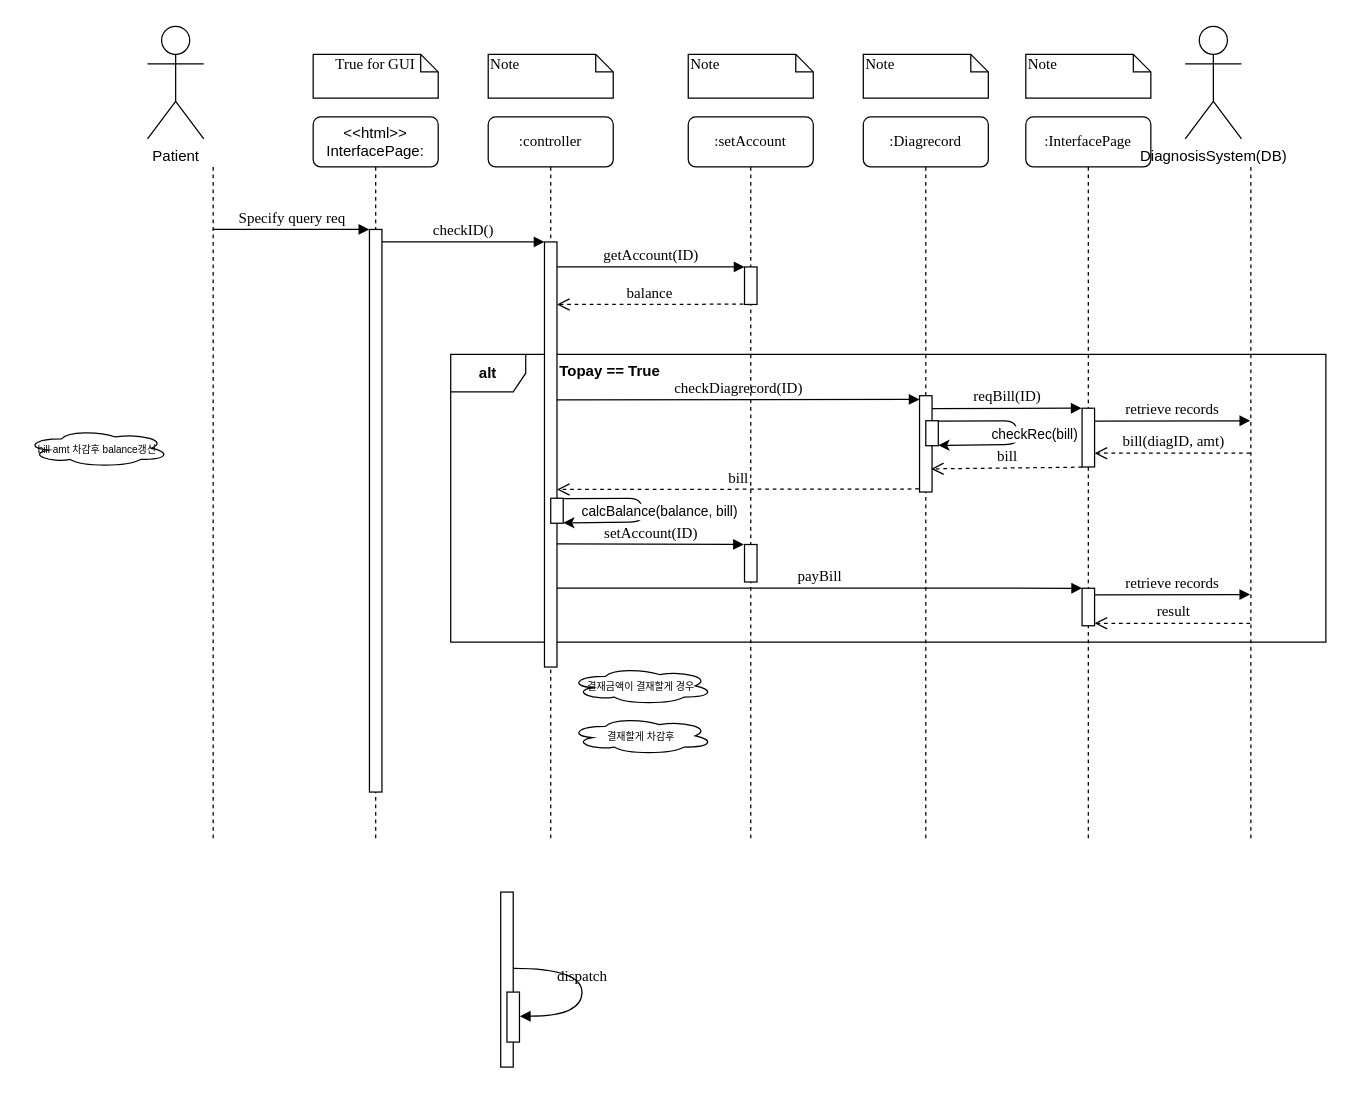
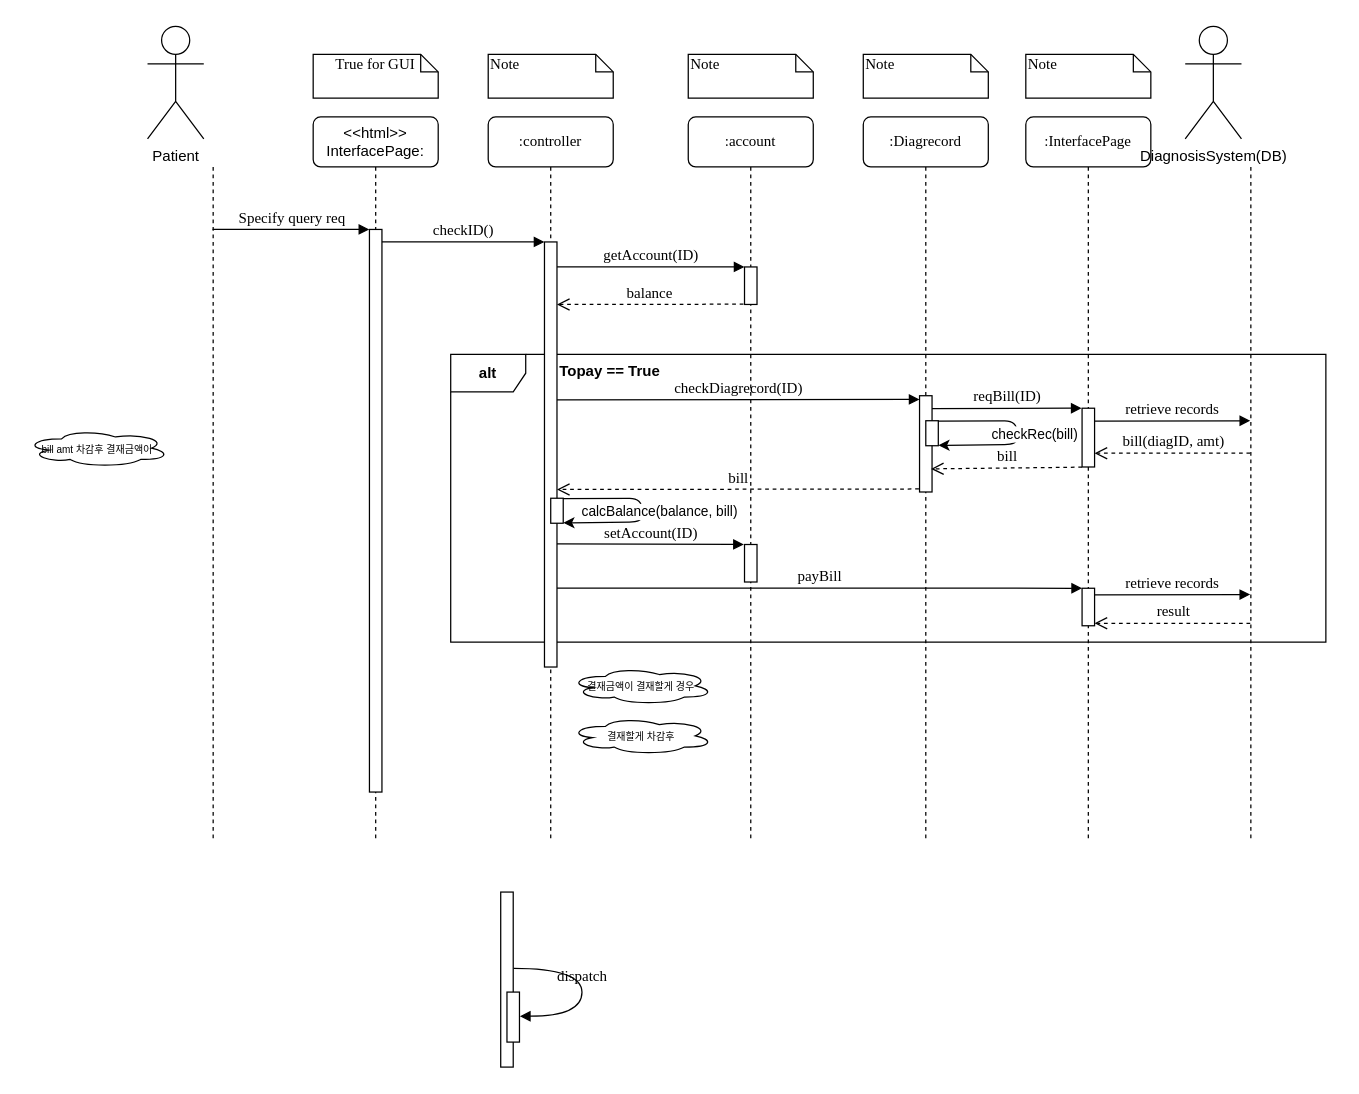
- <mxCell id="5" value=":setAccount" style="shape=umlLifeline;perimeter=lifelinePerimeter;whiteSpace=wrap;html=1;container=1;collapsible=0;recursiveResize=0;outlineConnect=0;rounded=1;shadow=0;comic=0;labelBackgroundColor=none;strokeWidth=1;fontFamily=Verdana;fontSize=12;align=center;" parent="1" vertex="1"><mxGeometry x="550" y="93" width="100" height="580" as="geometry" /></mxCell>
+ <mxCell id="5" value=":account" style="shape=umlLifeline;perimeter=lifelinePerimeter;whiteSpace=wrap;html=1;container=1;collapsible=0;recursiveResize=0;outlineConnect=0;rounded=1;shadow=0;comic=0;labelBackgroundColor=none;strokeWidth=1;fontFamily=Verdana;fontSize=12;align=center;" parent="1" vertex="1"><mxGeometry x="550" y="93" width="100" height="580" as="geometry" /></mxCell>
- <mxCell id="39" value="&lt;span style=&quot;font-size: 8px&quot;&gt;bill amt 차감후 balance갱신&lt;br&gt;&lt;/span&gt;" style="ellipse;shape=cloud;whiteSpace=wrap;html=1;" parent="1" vertex="1"><mxGeometry x="20" y="343" width="115" height="30" as="geometry" /></mxCell>
+ <mxCell id="39" value="&lt;span style=&quot;font-size: 8px&quot;&gt;bill amt 차감후 결재금액이&lt;br&gt;&lt;/span&gt;" style="ellipse;shape=cloud;whiteSpace=wrap;html=1;" parent="1" vertex="1"><mxGeometry x="20" y="343" width="115" height="30" as="geometry" /></mxCell>
